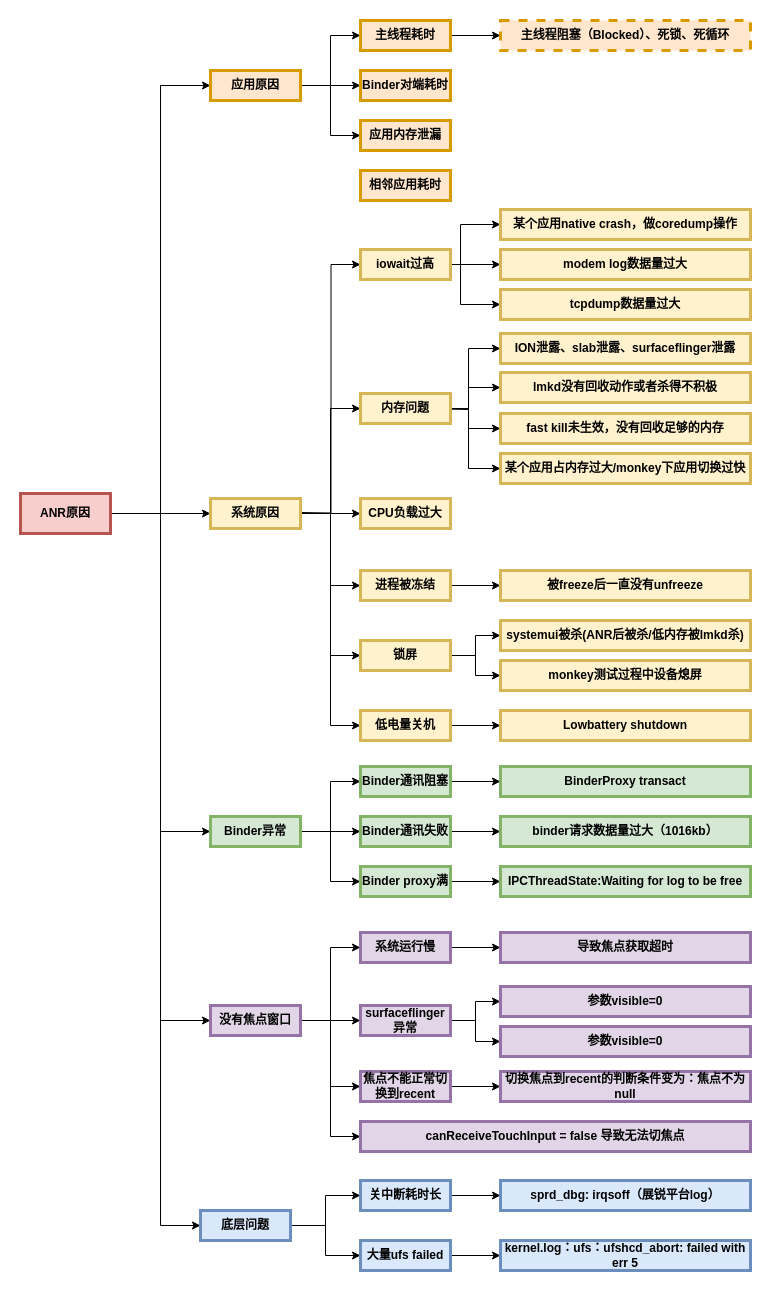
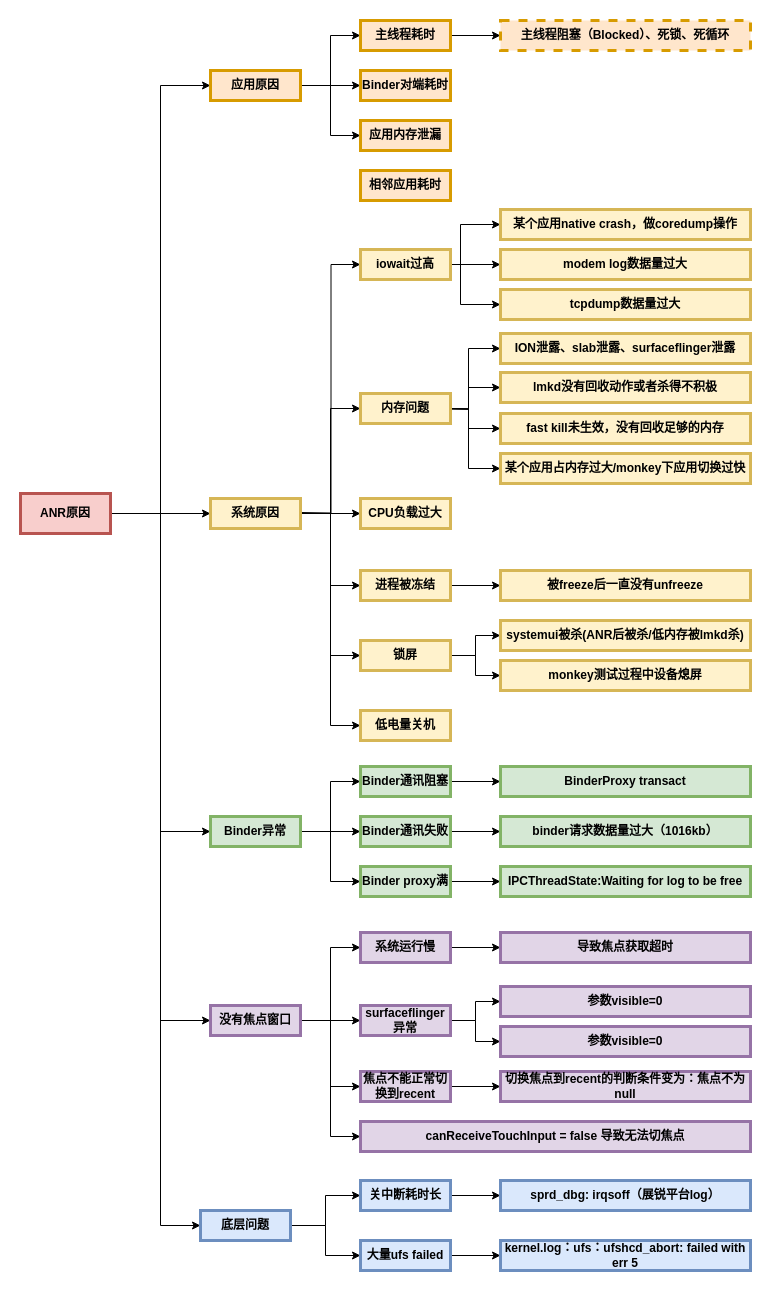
- <mxCell id="50" style="edgeStyle=orthogonalEdgeStyle;rounded=0;orthogonalLoop=1;jettySize=auto;html=1;entryX=0;entryY=0.5;entryDx=0;entryDy=0;" parent="1" source="51" target="52" edge="1"><mxGeometry relative="1" as="geometry" /></mxCell>
- <mxCell id="52" value="Lowbattery shutdown" style="whiteSpace=wrap;align=center;verticalAlign=middle;fontStyle=1;strokeWidth=3;fillColor=#fff2cc;strokeColor=#d6b656;" parent="1" vertex="1"><mxGeometry x="500" y="710" width="250" height="30" as="geometry" /></mxCell>
